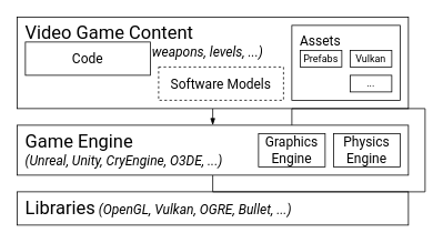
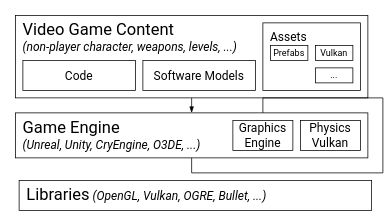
- <mxCell id="7" value="Code" style="rounded=0;whiteSpace=wrap;html=1;fontSize=16;fontFamily=Roboto;fontSource=https%3A%2F%2Ffonts.googleapis.com%2Fcss%3Ffamily%3DRoboto;" parent="1" vertex="1"><mxGeometry x="30" y="50" width="150" height="40" as="geometry" /></mxCell>
+ <mxCell id="7" value="Code" style="rounded=0;whiteSpace=wrap;html=1;fontSize=16;fontFamily=Roboto;fontSource=https%3A%2F%2Ffonts.googleapis.com%2Fcss%3Ffamily%3DRoboto;" parent="1" vertex="1"><mxGeometry x="30" y="80" width="150" height="40" as="geometry" /></mxCell>
- <mxCell id="8" value="Software Models" style="rounded=0;whiteSpace=wrap;html=1;fontSize=16;fontFamily=Roboto;fontSource=https%3A%2F%2Ffonts.googleapis.com%2Fcss%3Ffamily%3DRoboto;dashed=1;" parent="1" vertex="1"><mxGeometry x="190" y="80" width="150" height="40" as="geometry" /></mxCell>
+ <mxCell id="8" value="Software Models" style="rounded=0;whiteSpace=wrap;html=1;fontSize=16;fontFamily=Roboto;fontSource=https%3A%2F%2Ffonts.googleapis.com%2Fcss%3Ffamily%3DRoboto;" parent="1" vertex="1"><mxGeometry x="190" y="80" width="150" height="40" as="geometry" /></mxCell>
- <mxCell id="10" value="Physics Engine" style="rounded=0;whiteSpace=wrap;html=1;fontSize=16;fontFamily=Roboto;fontSource=https%3A%2F%2Ffonts.googleapis.com%2Fcss%3Ffamily%3DRoboto;spacing=2;" parent="1" vertex="1"><mxGeometry x="400" y="160" width="80" height="40" as="geometry" /></mxCell>
+ <mxCell id="10" value="Physics Vulkan" style="rounded=0;whiteSpace=wrap;html=1;fontSize=16;fontFamily=Roboto;fontSource=https%3A%2F%2Ffonts.googleapis.com%2Fcss%3Ffamily%3DRoboto;spacing=2;" parent="1" vertex="1"><mxGeometry x="400" y="160" width="80" height="40" as="geometry" /></mxCell>
- <mxCell id="4" value="&lt;div style=&quot;font-size: 16px&quot;&gt;&lt;font style=&quot;font-size: 22px&quot;&gt;Libraries&lt;/font&gt;&lt;i&gt; (OpenGL, Vulkan, OGRE, Bullet, ...)&lt;/i&gt;&lt;br style=&quot;font-size: 16px&quot;&gt;&lt;/div&gt;" style="rounded=0;whiteSpace=wrap;html=1;align=left;verticalAlign=top;spacingTop=0;spacingLeft=8;fontSize=16;fontFamily=Roboto;fontSource=https%3A%2F%2Ffonts.googleapis.com%2Fcss%3Ffamily%3DRoboto;" parent="1" vertex="1"><mxGeometry x="20" y="230" width="470" height="40" as="geometry" /></mxCell>
+ <mxCell id="4" value="&lt;div style=&quot;font-size: 16px&quot;&gt;&lt;font style=&quot;font-size: 22px&quot;&gt;Libraries&lt;/font&gt;&lt;i&gt; (OpenGL, Vulkan, OGRE, Bullet, ...)&lt;/i&gt;&lt;br style=&quot;font-size: 16px&quot;&gt;&lt;/div&gt;" style="rounded=0;whiteSpace=wrap;html=1;align=left;verticalAlign=top;spacingTop=0;spacingLeft=8;fontSize=16;fontFamily=Roboto;fontSource=https%3A%2F%2Ffonts.googleapis.com%2Fcss%3Ffamily%3DRoboto;" parent="1" vertex="1"><mxGeometry x="25" y="240" width="470" height="40" as="geometry" /></mxCell>
